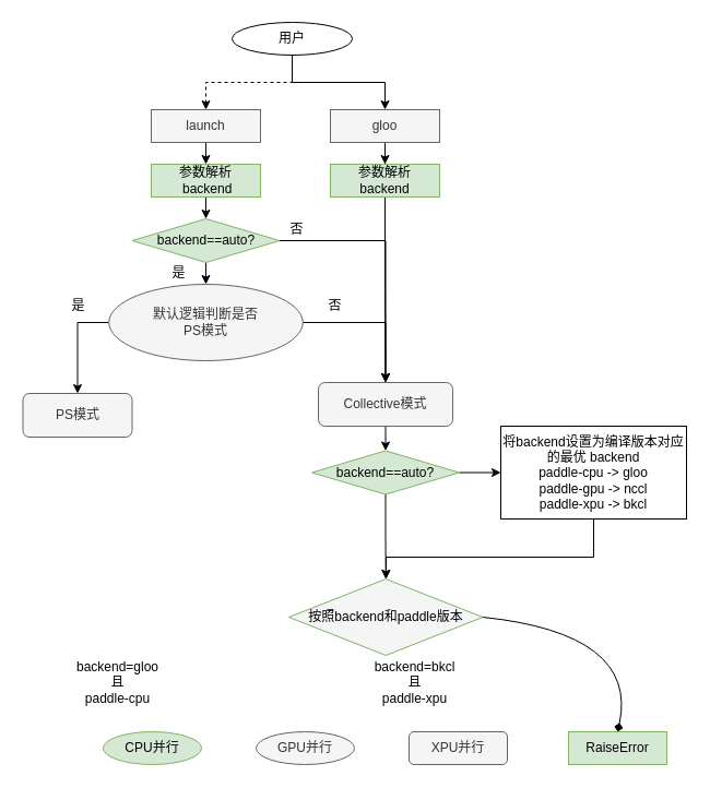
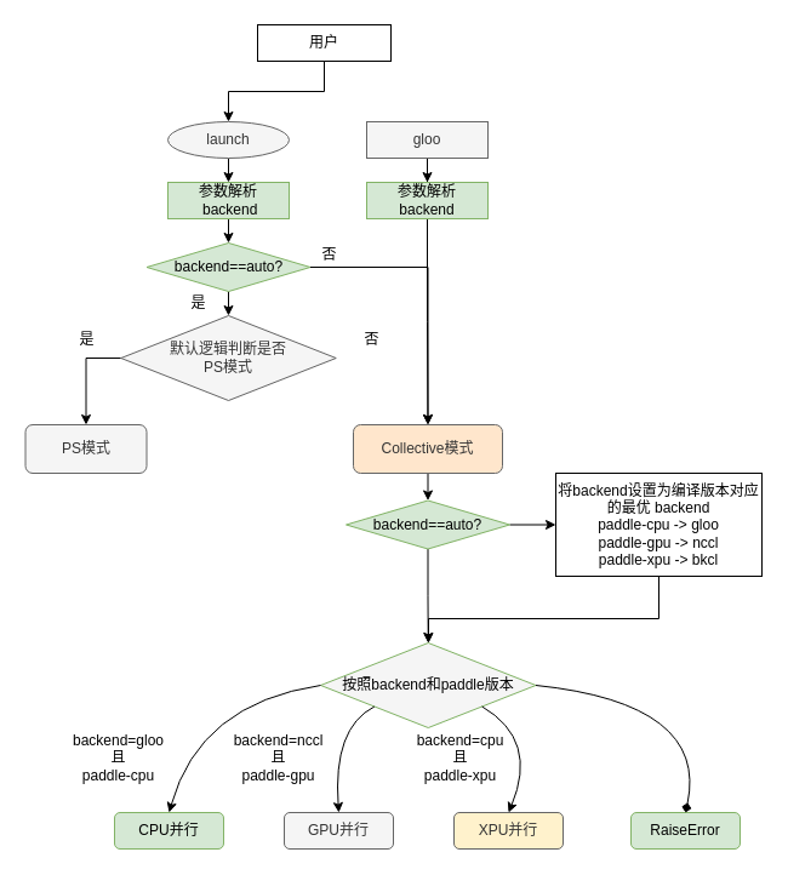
- <mxCell id="14" value="用户" style="ellipse;whiteSpace=wrap;html=1;" parent="1" vertex="1"><mxGeometry x="212" y="20" width="110" height="30" as="geometry" /></mxCell>
+ <mxCell id="14" value="用户" style="rounded=0;whiteSpace=wrap;html=1;" parent="1" vertex="1"><mxGeometry x="212" y="20" width="110" height="30" as="geometry" /></mxCell>
- <mxCell id="13" style="edgeStyle=orthogonalEdgeStyle;rounded=0;orthogonalLoop=1;jettySize=auto;html=1;exitX=0.5;exitY=1;exitDx=0;exitDy=0;entryX=0.5;entryY=0;entryDx=0;entryDy=0;dashed=1;" parent="1" source="14" target="6" edge="1"><mxGeometry relative="1" as="geometry" /></mxCell>
+ <mxCell id="13" style="edgeStyle=orthogonalEdgeStyle;rounded=0;orthogonalLoop=1;jettySize=auto;html=1;exitX=0.5;exitY=1;exitDx=0;exitDy=0;entryX=0.5;entryY=0;entryDx=0;entryDy=0;" parent="1" source="14" target="6" edge="1"><mxGeometry relative="1" as="geometry" /></mxCell>
- <mxCell id="15" style="edgeStyle=orthogonalEdgeStyle;rounded=0;orthogonalLoop=1;jettySize=auto;html=1;exitX=0.5;exitY=1;exitDx=0;exitDy=0;entryX=0.5;entryY=0;entryDx=0;entryDy=0;" parent="1" source="14" target="8" edge="1"><mxGeometry relative="1" as="geometry"><mxPoint x="278" y="80" as="sourcePoint" /><mxPoint x="198" y="110" as="targetPoint" /></mxGeometry></mxCell>
- <mxCell id="6" value="launch" style="rounded=0;whiteSpace=wrap;html=1;fillColor=#f5f5f5;fontColor=#333333;strokeColor=#666666;" parent="1" vertex="1"><mxGeometry x="138" y="100" width="100" height="30" as="geometry" /></mxCell>
+ <mxCell id="6" value="launch" style="ellipse;whiteSpace=wrap;html=1;fillColor=#f5f5f5;fontColor=#333333;strokeColor=#666666;" parent="1" vertex="1"><mxGeometry x="138" y="100" width="100" height="30" as="geometry" /></mxCell>
- <mxCell id="22" value="默认逻辑判断是否&lt;br&gt;PS模式" style="ellipse;whiteSpace=wrap;html=1;fillColor=#f5f5f5;strokeColor=#666666;fontColor=#333333;" parent="1" vertex="1"><mxGeometry x="99.25" y="260" width="177.5" height="70" as="geometry" /></mxCell>
+ <mxCell id="22" value="默认逻辑判断是否&lt;br&gt;PS模式" style="rhombus;whiteSpace=wrap;html=1;fillColor=#f5f5f5;strokeColor=#666666;fontColor=#333333;" parent="1" vertex="1"><mxGeometry x="99.25" y="260" width="177.5" height="70" as="geometry" /></mxCell>
- <mxCell id="21" style="edgeStyle=orthogonalEdgeStyle;rounded=0;orthogonalLoop=1;jettySize=auto;html=1;exitX=1;exitY=0.5;exitDx=0;exitDy=0;entryX=0.5;entryY=0;entryDx=0;entryDy=0;" parent="1" source="22" target="18" edge="1"><mxGeometry relative="1" as="geometry" /></mxCell>
- <mxCell id="18" value="Collective模式" style="rounded=1;whiteSpace=wrap;html=1;fillColor=#f5f5f5;fontColor=#333333;strokeColor=#666666;" parent="1" vertex="1"><mxGeometry x="291" y="350" width="123" height="40" as="geometry" /></mxCell>
+ <mxCell id="18" value="Collective模式" style="rounded=1;whiteSpace=wrap;html=1;fillColor=#ffe6cc;fontColor=#333333;strokeColor=#666666;" parent="1" vertex="1"><mxGeometry x="291" y="350" width="123" height="40" as="geometry" /></mxCell>
- <mxCell id="16" value="PS模式" style="rounded=1;whiteSpace=wrap;html=1;fillColor=#f5f5f5;fontColor=#333333;strokeColor=#666666;" parent="1" vertex="1"><mxGeometry x="20.5" y="360" width="100" height="40" as="geometry" /></mxCell>
+ <mxCell id="16" value="PS模式" style="rounded=1;whiteSpace=wrap;html=1;fillColor=#f5f5f5;fontColor=#333333;strokeColor=#666666;" parent="1" vertex="1"><mxGeometry x="20.5" y="350" width="100" height="40" as="geometry" /></mxCell>
+ <mxCell id="32" value="" style="curved=1;endArrow=classic;html=1;rounded=0;exitX=0;exitY=0.5;exitDx=0;exitDy=0;entryX=0.5;entryY=0;entryDx=0;entryDy=0;" edge="1" parent="25" source="31" target="27"><mxGeometry width="50" height="50" relative="1" as="geometry"><mxPoint x="92.5" y="80" as="sourcePoint" /><mxPoint x="142.5" y="30" as="targetPoint" /><Array as="points"><mxPoint x="112.5" y="50" /></Array></mxGeometry></mxCell>
+ <mxCell id="37" value="" style="curved=1;endArrow=classic;html=1;rounded=0;exitX=1;exitY=1;exitDx=0;exitDy=0;entryX=0.5;entryY=0;entryDx=0;entryDy=0;" edge="1" parent="25" source="31" target="29"><mxGeometry width="50" height="50" relative="1" as="geometry"><mxPoint x="266.875" y="62.5" as="sourcePoint" /><mxPoint x="237.5" y="150" as="targetPoint" /><Array as="points"><mxPoint x="392.5" y="80" /></Array></mxGeometry></mxCell>
+ <mxCell id="34" value="" style="curved=1;endArrow=classic;html=1;rounded=0;exitX=0;exitY=1;exitDx=0;exitDy=0;entryX=0.5;entryY=0;entryDx=0;entryDy=0;" edge="1" parent="25" source="31" target="28"><mxGeometry width="50" height="50" relative="1" as="geometry"><mxPoint x="222.5" y="45" as="sourcePoint" /><mxPoint x="97.5" y="150" as="targetPoint" /><Array as="points"><mxPoint x="222.5" y="70" /></Array></mxGeometry></mxCell>
- <mxCell id="33" value="backend=gloo&lt;br&gt;且&lt;br&gt;paddle-cpu" style="text;html=1;resizable=0;autosize=1;align=center;verticalAlign=middle;points=[];fillColor=none;strokeColor=none;rounded=0;" vertex="1" parent="25"><mxGeometry x="10" y="70" width="90" height="50" as="geometry" /></mxCell>
+ <mxCell id="33" value="backend=gloo&lt;br&gt;且&lt;br&gt;paddle-cpu" style="text;html=1;resizable=0;autosize=1;align=center;verticalAlign=middle;points=[];fillColor=none;strokeColor=none;rounded=0;" vertex="1" parent="25"><mxGeometry y="70" width="90" height="50" as="geometry" /></mxCell>
+ <mxCell id="35" value="backend=nccl&lt;br&gt;且&lt;br&gt;paddle-gpu" style="text;html=1;resizable=0;autosize=1;align=center;verticalAlign=middle;points=[];fillColor=none;strokeColor=none;rounded=0;" vertex="1" parent="25"><mxGeometry x="132.5" y="70" width="90" height="50" as="geometry" /></mxCell>
- <mxCell id="36" value="backend=bkcl&lt;br&gt;且&lt;br&gt;paddle-xpu" style="text;html=1;resizable=0;autosize=1;align=center;verticalAlign=middle;points=[];fillColor=none;strokeColor=none;rounded=0;" vertex="1" parent="25"><mxGeometry x="282.5" y="70" width="90" height="50" as="geometry" /></mxCell>
+ <mxCell id="36" value="backend=cpu&lt;br&gt;且&lt;br&gt;paddle-xpu" style="text;html=1;resizable=0;autosize=1;align=center;verticalAlign=middle;points=[];fillColor=none;strokeColor=none;rounded=0;" vertex="1" parent="25"><mxGeometry x="282.5" y="70" width="90" height="50" as="geometry" /></mxCell>
- <mxCell id="27" value="CPU并行" style="ellipse;whiteSpace=wrap;html=1;fillColor=#d5e8d4;strokeColor=#82b366;" parent="26" vertex="1"><mxGeometry width="90" height="30" as="geometry" /></mxCell>
+ <mxCell id="27" value="CPU并行" style="rounded=1;whiteSpace=wrap;html=1;fillColor=#d5e8d4;strokeColor=#82b366;" parent="26" vertex="1"><mxGeometry width="90" height="30" as="geometry" /></mxCell>
- <mxCell id="28" value="GPU并行" style="ellipse;whiteSpace=wrap;html=1;fillColor=#f5f5f5;fontColor=#333333;strokeColor=#666666;" parent="26" vertex="1"><mxGeometry x="140" width="90" height="30" as="geometry" /></mxCell>
+ <mxCell id="28" value="GPU并行" style="rounded=1;whiteSpace=wrap;html=1;fillColor=#f5f5f5;fontColor=#333333;strokeColor=#666666;" parent="26" vertex="1"><mxGeometry x="140" width="90" height="30" as="geometry" /></mxCell>
- <mxCell id="29" value="XPU并行" style="rounded=1;whiteSpace=wrap;html=1;fillColor=#f5f5f5;fontColor=#333333;strokeColor=#666666;" parent="26" vertex="1"><mxGeometry x="280" width="90" height="30" as="geometry" /></mxCell>
+ <mxCell id="29" value="XPU并行" style="rounded=1;whiteSpace=wrap;html=1;fillColor=#fff2cc;fontColor=#333333;strokeColor=#666666;" parent="26" vertex="1"><mxGeometry x="280" width="90" height="30" as="geometry" /></mxCell>
- <mxCell id="30" value="RaiseError" style="whiteSpace=wrap;html=1;fillColor=#d5e8d4;strokeColor=#82b366;rounded=0;" parent="26" vertex="1"><mxGeometry x="426" width="90" height="30" as="geometry" /></mxCell>
+ <mxCell id="30" value="RaiseError" style="rounded=1;whiteSpace=wrap;html=1;fillColor=#d5e8d4;strokeColor=#82b366;" parent="26" vertex="1"><mxGeometry x="426" width="90" height="30" as="geometry" /></mxCell>
